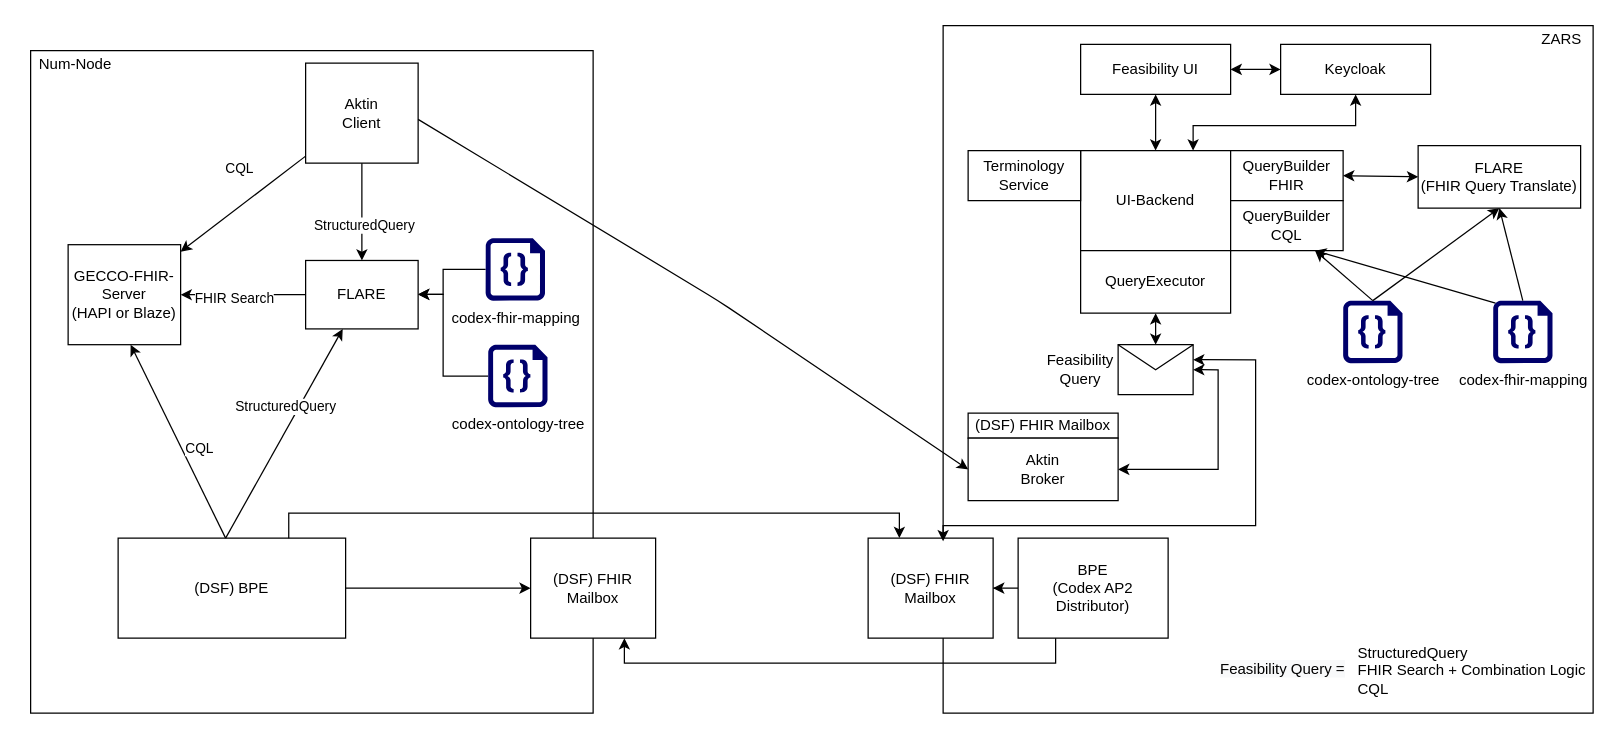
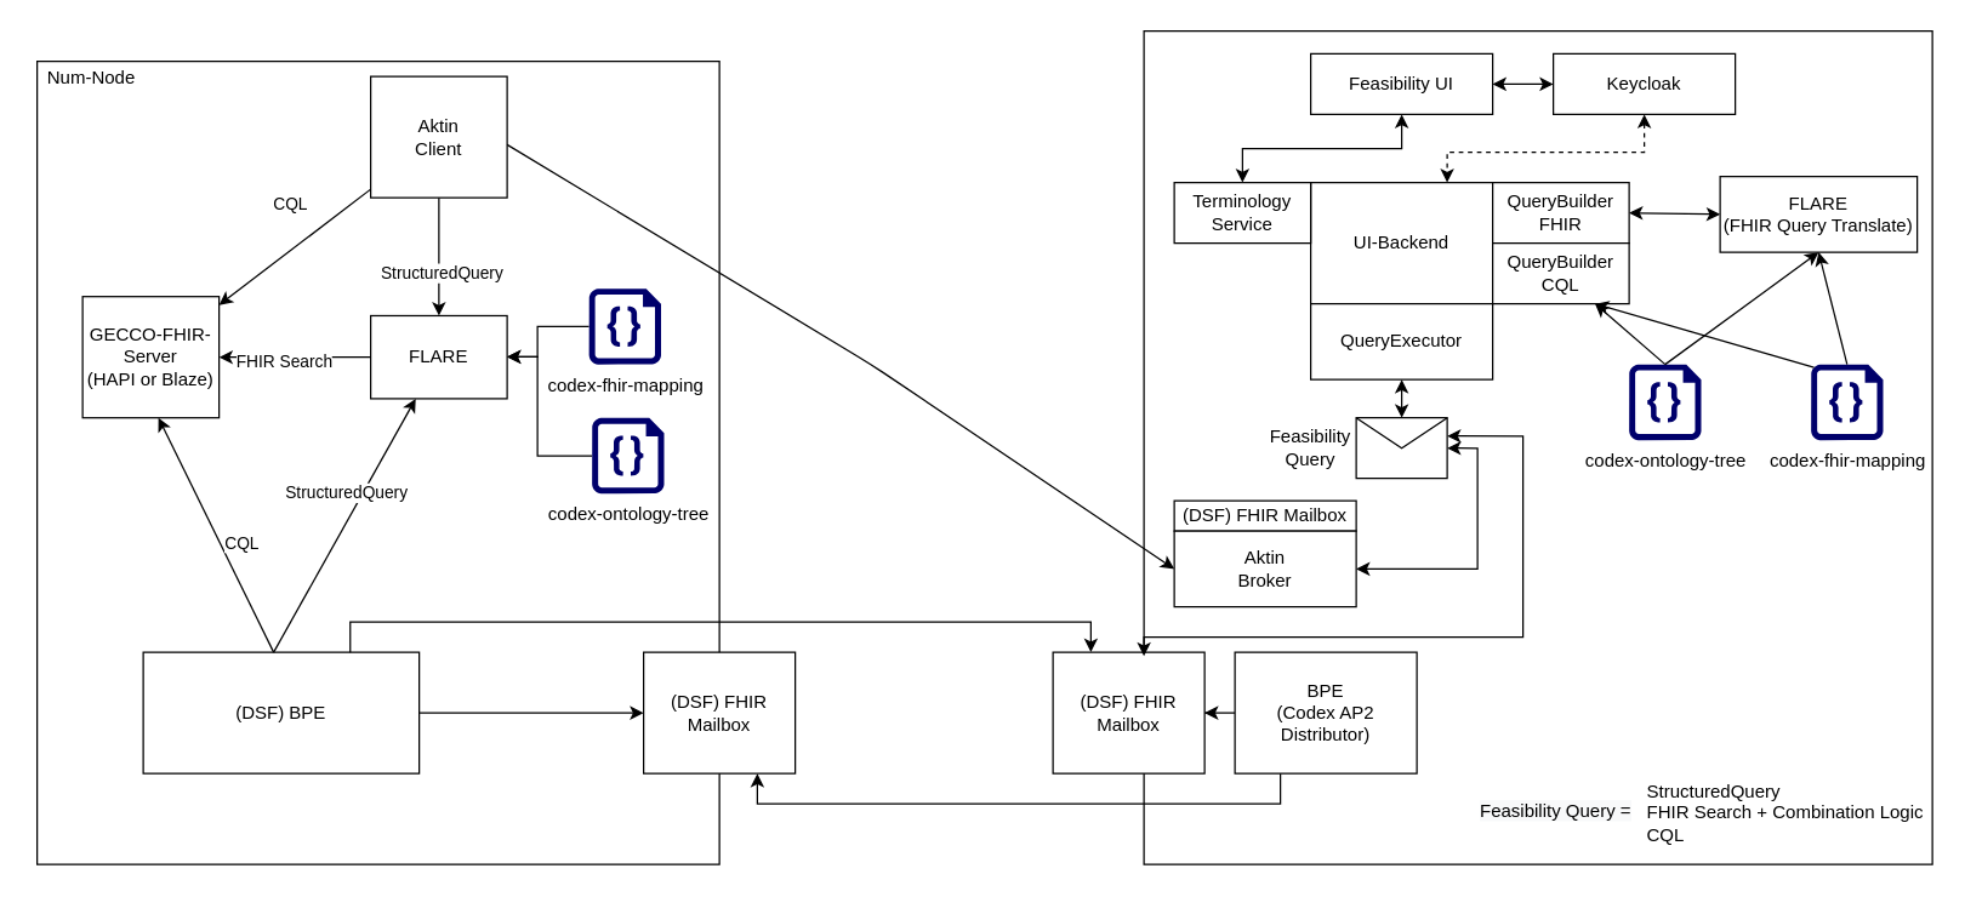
- <mxCell id="53" value="ZARS" style="text;html=1;strokeColor=none;fillColor=none;align=center;verticalAlign=middle;whiteSpace=wrap;rounded=0;" parent="1" vertex="1"><mxGeometry x="1224" y="21" width="50" height="20" as="geometry" /></mxCell>
- <mxCell id="57" value="" style="edgeStyle=orthogonalEdgeStyle;rounded=0;orthogonalLoop=1;jettySize=auto;html=1;startArrow=classic;startFill=1;endArrow=classic;endFill=1;fontColor=#0000CC;entryX=0.75;entryY=0;entryDx=0;entryDy=0;" parent="1" source="58" target="26" edge="1"><mxGeometry relative="1" as="geometry"><Array as="points"><mxPoint x="1084" y="100" /><mxPoint x="954" y="100" /></Array></mxGeometry></mxCell>
+ <mxCell id="57" value="" style="edgeStyle=orthogonalEdgeStyle;rounded=0;orthogonalLoop=1;jettySize=auto;html=1;startArrow=classic;startFill=1;endArrow=classic;endFill=1;fontColor=#0000CC;entryX=0.75;entryY=0;entryDx=0;entryDy=0;dashed=1;" parent="1" source="58" target="26" edge="1"><mxGeometry relative="1" as="geometry"><Array as="points"><mxPoint x="1084" y="100" /><mxPoint x="954" y="100" /></Array></mxGeometry></mxCell>
- <mxCell id="24" value="" style="edgeStyle=orthogonalEdgeStyle;rounded=0;orthogonalLoop=1;jettySize=auto;html=1;startArrow=classic;startFill=1;endArrow=classic;endFill=1;" parent="1" source="25" target="26" edge="1"><mxGeometry relative="1" as="geometry" /></mxCell>
+ <mxCell id="24" value="" style="edgeStyle=orthogonalEdgeStyle;rounded=0;orthogonalLoop=1;jettySize=auto;html=1;startArrow=classic;startFill=1;endArrow=classic;endFill=1;" parent="1" source="25" target="49" edge="1"><mxGeometry relative="1" as="geometry" /></mxCell>
